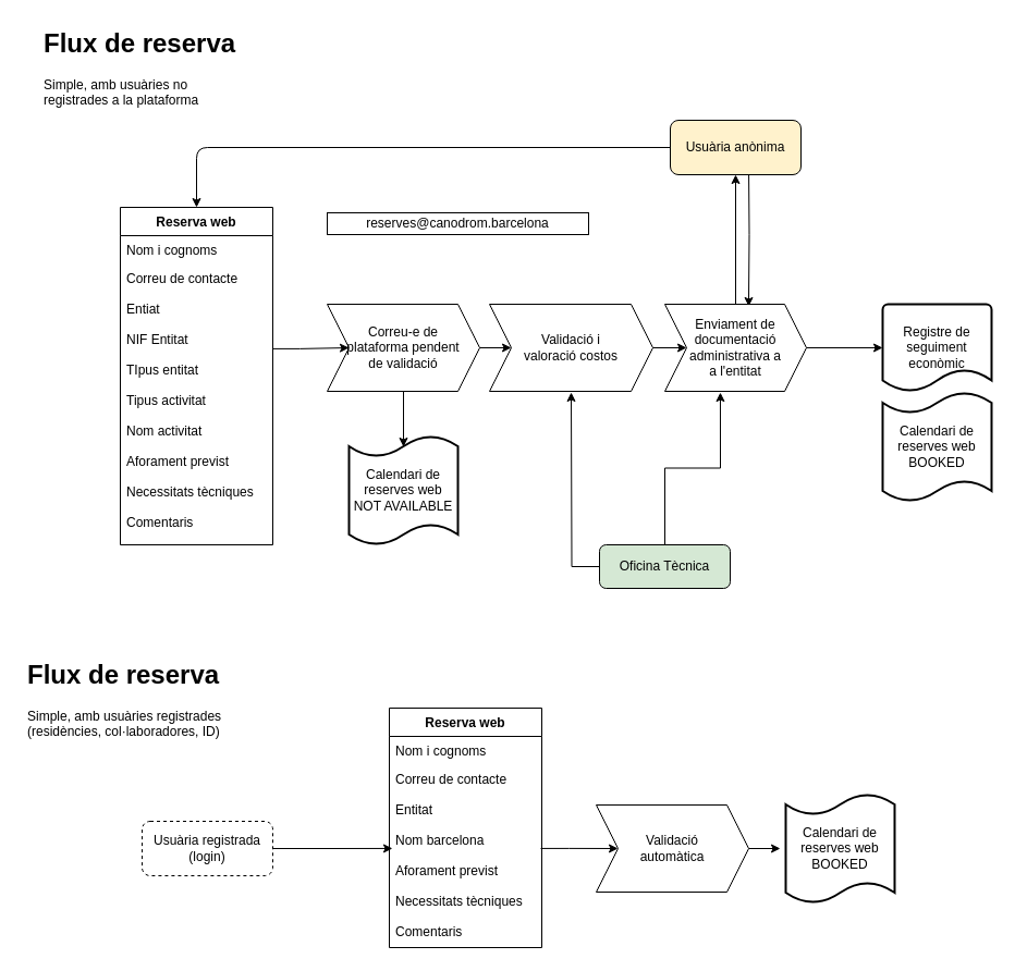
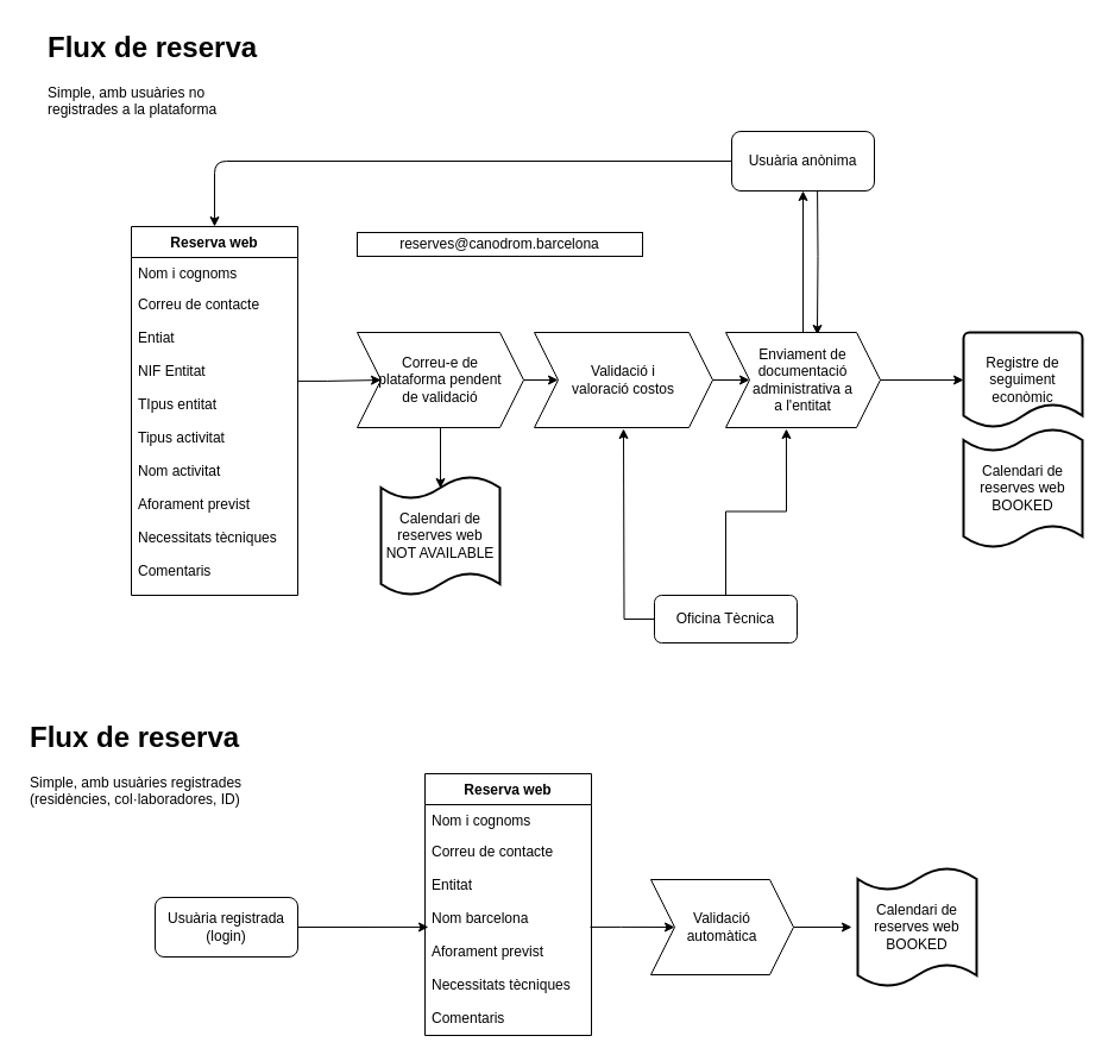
- <mxCell id="4" value="Usuària anònima" style="rounded=1;whiteSpace=wrap;html=1;fillColor=#fff2cc;" vertex="1" parent="1"><mxGeometry x="615" y="110" width="120" height="50" as="geometry" /></mxCell>
+ <mxCell id="4" value="Usuària anònima" style="rounded=1;whiteSpace=wrap;html=1;" vertex="1" parent="1"><mxGeometry x="615" y="110" width="120" height="50" as="geometry" /></mxCell>
- <mxCell id="17" value="Oficina Tècnica" style="rounded=1;whiteSpace=wrap;html=1;fillColor=#d5e8d4;" vertex="1" parent="1"><mxGeometry x="550" y="500" width="120" height="40" as="geometry" /></mxCell>
+ <mxCell id="17" value="Oficina Tècnica" style="rounded=1;whiteSpace=wrap;html=1;" vertex="1" parent="1"><mxGeometry x="550" y="500" width="120" height="40" as="geometry" /></mxCell>
- <mxCell id="25" value="Usuària registrada (login)" style="rounded=1;whiteSpace=wrap;html=1;dashed=1;" vertex="1" parent="1"><mxGeometry x="130" y="754" width="120" height="50" as="geometry" /></mxCell>
+ <mxCell id="25" value="Usuària registrada (login)" style="rounded=1;whiteSpace=wrap;html=1;" vertex="1" parent="1"><mxGeometry x="130" y="754" width="120" height="50" as="geometry" /></mxCell>
- <mxCell id="30" value="Validació &lt;br&gt;automàtica" style="shape=step;perimeter=stepPerimeter;whiteSpace=wrap;html=1;fixedSize=1;" vertex="1" parent="1"><mxGeometry x="547" y="739" width="140" height="80" as="geometry" /></mxCell>
+ <mxCell id="30" value="Validació &lt;br&gt;automàtica" style="shape=step;perimeter=stepPerimeter;whiteSpace=wrap;html=1;fixedSize=1;" vertex="1" parent="1"><mxGeometry x="547" y="739" width="120" height="80" as="geometry" /></mxCell>
